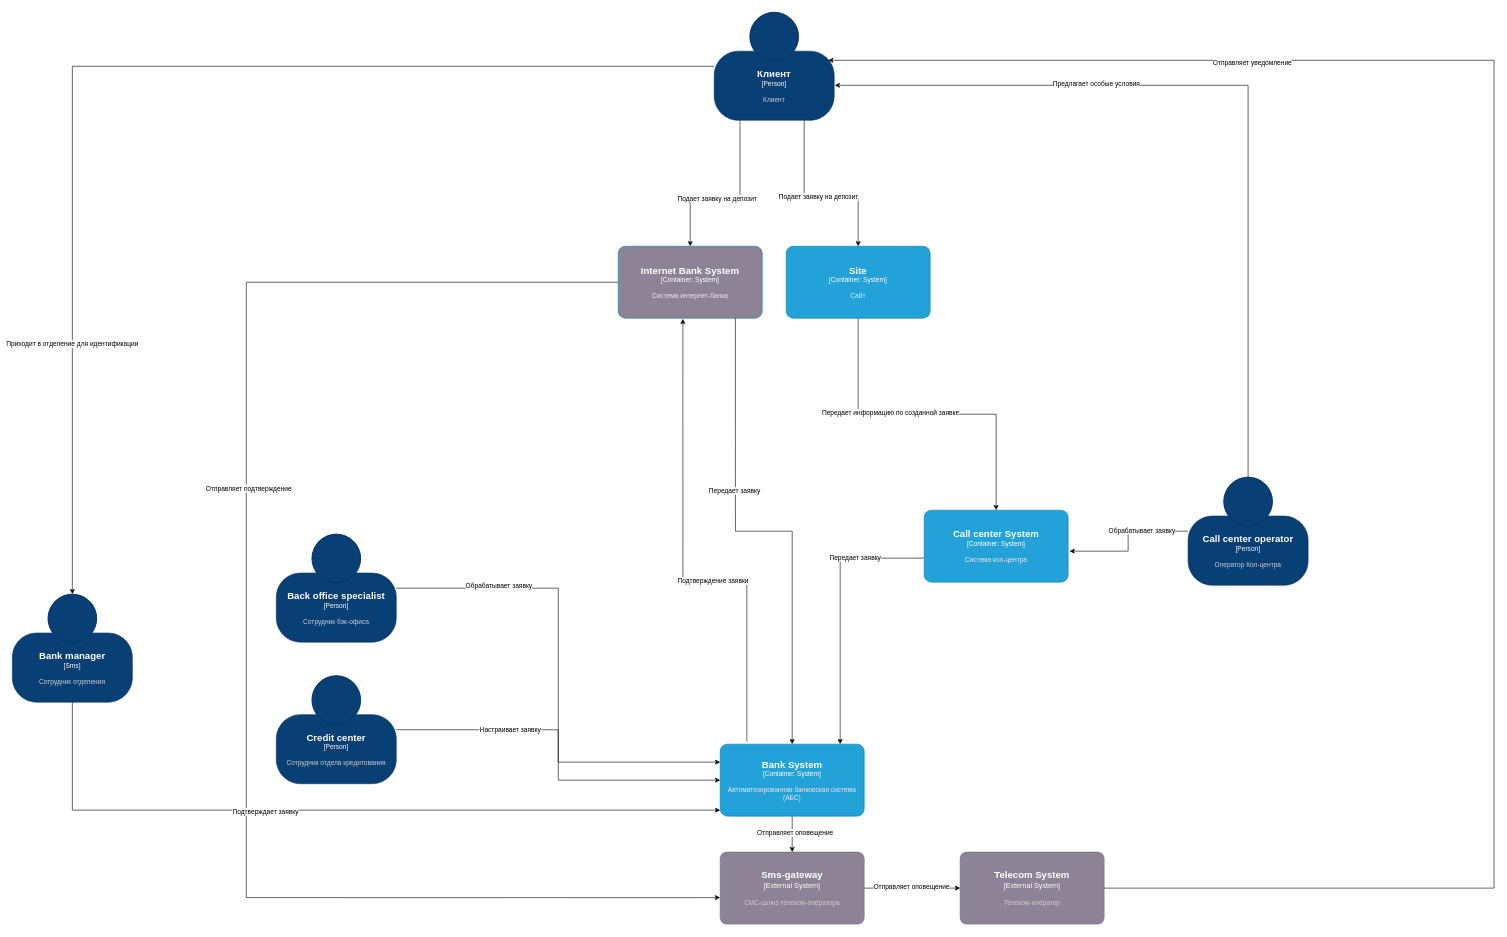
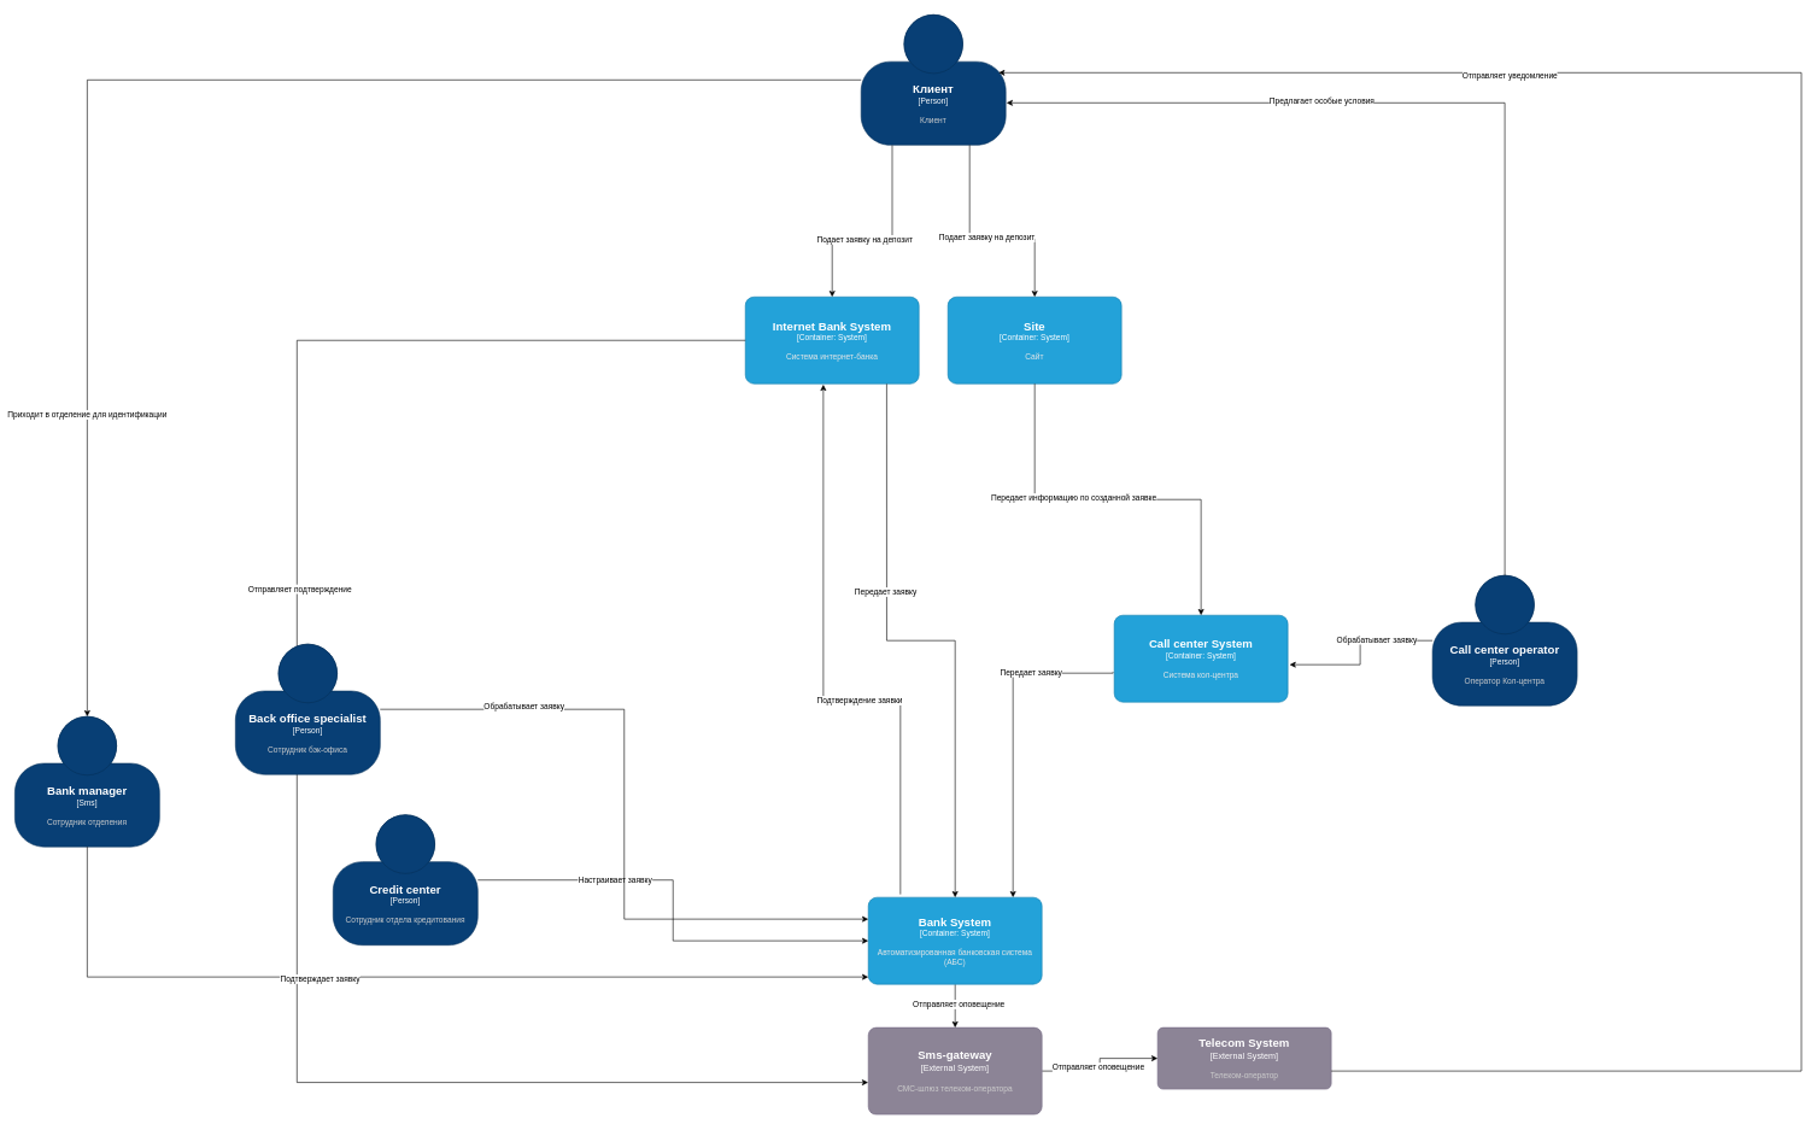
- <mxCell id="24" value="&lt;font style=&quot;font-size: 16px&quot;&gt;&lt;b&gt;Internet Bank System&lt;/b&gt;&lt;/font&gt;&lt;div&gt;[Container: System]&lt;/div&gt;&lt;br&gt;&lt;div&gt;&lt;font style=&quot;font-size: 11px&quot;&gt;&lt;font color=&quot;#E6E6E6&quot;&gt;Система интернет-банка&lt;/font&gt;&lt;/div&gt;" style="rounded=1;whiteSpace=wrap;html=1;fontSize=11;labelBackgroundColor=none;fillColor=#8c8496;fontColor=#ffffff;align=center;arcSize=10;strokeColor=#0E7DAD;metaEdit=1;resizable=0;points=[[0.25,0,0],[0.5,0,0],[0.75,0,0],[1,0.25,0],[1,0.5,0],[1,0.75,0],[0.75,1,0],[0.5,1,0],[0.25,1,0],[0,0.75,0],[0,0.5,0],[0,0.25,0]];" vertex="1" parent="1"><mxGeometry x="1030" y="410" width="240" height="120" as="geometry" /></mxCell>
+ <mxCell id="24" value="&lt;font style=&quot;font-size: 16px&quot;&gt;&lt;b&gt;Internet Bank System&lt;/b&gt;&lt;/font&gt;&lt;div&gt;[Container: System]&lt;/div&gt;&lt;br&gt;&lt;div&gt;&lt;font style=&quot;font-size: 11px&quot;&gt;&lt;font color=&quot;#E6E6E6&quot;&gt;Система интернет-банка&lt;/font&gt;&lt;/div&gt;" style="rounded=1;whiteSpace=wrap;html=1;fontSize=11;labelBackgroundColor=none;fillColor=#23A2D9;fontColor=#ffffff;align=center;arcSize=10;strokeColor=#0E7DAD;metaEdit=1;resizable=0;points=[[0.25,0,0],[0.5,0,0],[0.75,0,0],[1,0.25,0],[1,0.5,0],[1,0.75,0],[0.75,1,0],[0.5,1,0],[0.25,1,0],[0,0.75,0],[0,0.5,0],[0,0.25,0]];" vertex="1" parent="1"><mxGeometry x="1030" y="410" width="240" height="120" as="geometry" /></mxCell>
- <mxCell id="42" value="&lt;font style=&quot;font-size: 16px&quot;&gt;&lt;b&gt;Back office specialist&lt;/b&gt;&lt;/font&gt;&lt;div&gt;[Person]&lt;/div&gt;&lt;br&gt;&lt;div&gt;&lt;font style=&quot;font-size: 11px&quot;&gt;&lt;font color=&quot;#cccccc&quot;&gt;Сотрудник бэк-офиса&lt;/font&gt;&lt;/div&gt;" style="html=1;fontSize=11;dashed=0;whiteSpace=wrap;fillColor=#083F75;strokeColor=#06315C;fontColor=#ffffff;shape=mxgraph.c4.person2;align=center;metaEdit=1;points=[[0.5,0,0],[1,0.5,0],[1,0.75,0],[0.75,1,0],[0.5,1,0],[0.25,1,0],[0,0.75,0],[0,0.5,0]];resizable=0;" vertex="1" parent="1"><mxGeometry x="460" y="890" width="200" height="180" as="geometry" /></mxCell>
+ <mxCell id="42" value="&lt;font style=&quot;font-size: 16px&quot;&gt;&lt;b&gt;Back office specialist&lt;/b&gt;&lt;/font&gt;&lt;div&gt;[Person]&lt;/div&gt;&lt;br&gt;&lt;div&gt;&lt;font style=&quot;font-size: 11px&quot;&gt;&lt;font color=&quot;#cccccc&quot;&gt;Сотрудник бэк-офиса&lt;/font&gt;&lt;/div&gt;" style="html=1;fontSize=11;dashed=0;whiteSpace=wrap;fillColor=#083F75;strokeColor=#06315C;fontColor=#ffffff;shape=mxgraph.c4.person2;align=center;metaEdit=1;points=[[0.5,0,0],[1,0.5,0],[1,0.75,0],[0.75,1,0],[0.5,1,0],[0.25,1,0],[0,0.75,0],[0,0.5,0]];resizable=0;" vertex="1" parent="1"><mxGeometry x="325" y="890" width="200" height="180" as="geometry" /></mxCell>
- <mxCell id="2" value="&lt;font style=&quot;font-size: 16px&quot;&gt;&lt;b&gt;Telecom System&lt;/b&gt;&lt;/font&gt;&lt;div&gt;[External System]&lt;/div&gt;&lt;br&gt;&lt;div&gt;&lt;font style=&quot;font-size: 11px&quot;&gt;&lt;font color=&quot;#cccccc&quot;&gt;Телеком-оператор&lt;/font&gt;&lt;/div&gt;" style="rounded=1;whiteSpace=wrap;html=1;labelBackgroundColor=none;fillColor=#8C8496;fontColor=#ffffff;align=center;arcSize=9;strokeColor=#736782;metaEdit=1;resizable=0;points=[[0.25,0,0],[0.5,0,0],[0.75,0,0],[1,0.25,0],[1,0.5,0],[1,0.75,0],[0.75,1,0],[0.5,1,0],[0.25,1,0],[0,0.75,0],[0,0.5,0],[0,0.25,0]];" parent="1" vertex="1"><mxGeometry x="1600" y="1420" width="240" height="120" as="geometry" /></mxCell>
+ <mxCell id="2" value="&lt;font style=&quot;font-size: 16px&quot;&gt;&lt;b&gt;Telecom System&lt;/b&gt;&lt;/font&gt;&lt;div&gt;[External System]&lt;/div&gt;&lt;br&gt;&lt;div&gt;&lt;font style=&quot;font-size: 11px&quot;&gt;&lt;font color=&quot;#cccccc&quot;&gt;Телеком-оператор&lt;/font&gt;&lt;/div&gt;" style="rounded=1;whiteSpace=wrap;html=1;labelBackgroundColor=none;fillColor=#8C8496;fontColor=#ffffff;align=center;arcSize=9;strokeColor=#736782;metaEdit=1;resizable=0;points=[[0.25,0,0],[0.5,0,0],[0.75,0,0],[1,0.25,0],[1,0.5,0],[1,0.75,0],[0.75,1,0],[0.5,1,0],[0.25,1,0],[0,0.75,0],[0,0.5,0],[0,0.25,0]];" parent="1" vertex="1"><mxGeometry x="1600" y="1420" width="240" height="85" as="geometry" /></mxCell>
